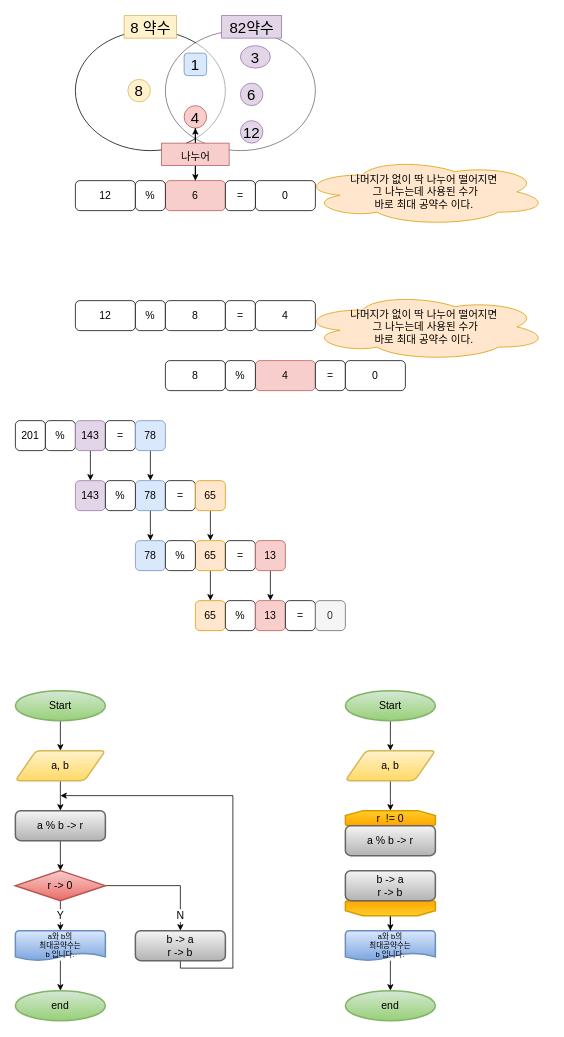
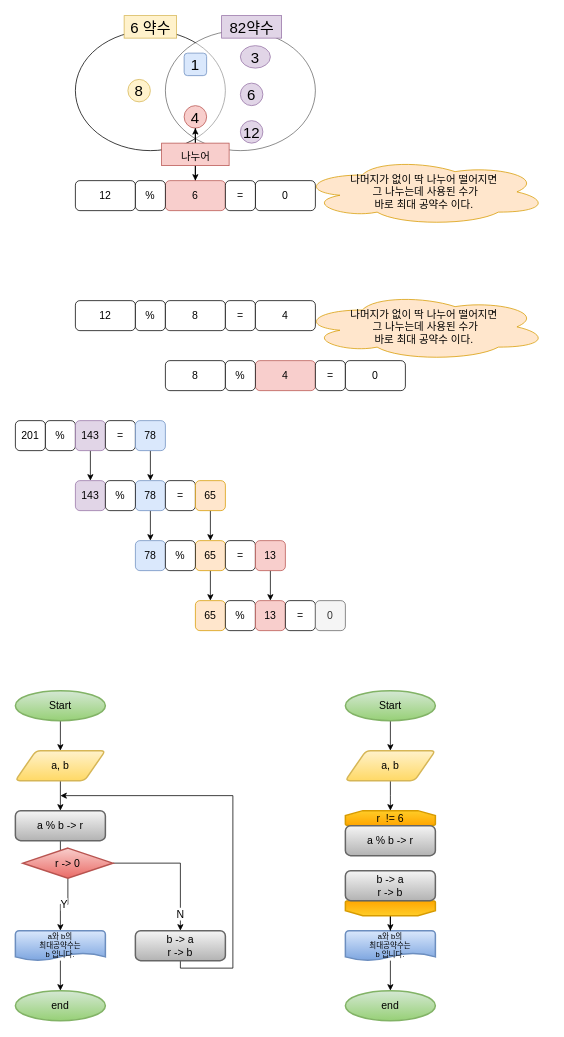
- <mxCell id="4" value="8 약수" style="text;html=1;align=center;verticalAlign=middle;resizable=0;points=[];autosize=1;strokeColor=#d6b656;fillColor=#fff2cc;fontSize=20;" vertex="1" parent="1"><mxGeometry x="165" y="20" width="70" height="30" as="geometry" /></mxCell>
+ <mxCell id="4" value="6 약수" style="text;html=1;align=center;verticalAlign=middle;resizable=0;points=[];autosize=1;strokeColor=#d6b656;fillColor=#fff2cc;fontSize=20;" vertex="1" parent="1"><mxGeometry x="165" y="20" width="70" height="30" as="geometry" /></mxCell>
- <mxCell id="79" value="r&amp;nbsp; != 0" style="strokeWidth=2;html=1;shape=mxgraph.flowchart.loop_limit;whiteSpace=wrap;fontSize=14;fillColor=#ffcd28;gradientColor=#ffa500;strokeColor=#d79b00;" vertex="1" parent="1"><mxGeometry x="460" y="1080" width="120" height="20" as="geometry" /></mxCell>
+ <mxCell id="79" value="r&amp;nbsp; != 6" style="strokeWidth=2;html=1;shape=mxgraph.flowchart.loop_limit;whiteSpace=wrap;fontSize=14;fillColor=#ffcd28;gradientColor=#ffa500;strokeColor=#d79b00;" vertex="1" parent="1"><mxGeometry x="460" y="1080" width="120" height="20" as="geometry" /></mxCell>
- <mxCell id="66" value="r -&amp;gt; 0" style="strokeWidth=2;html=1;shape=mxgraph.flowchart.decision;whiteSpace=wrap;fontSize=14;fillColor=#f8cecc;gradientColor=#ea6b66;strokeColor=#b85450;" vertex="1" parent="1"><mxGeometry x="20" y="1160" width="120" height="40" as="geometry" /></mxCell>
+ <mxCell id="66" value="r -&amp;gt; 0" style="strokeWidth=2;html=1;shape=mxgraph.flowchart.decision;whiteSpace=wrap;fontSize=14;fillColor=#f8cecc;gradientColor=#ea6b66;strokeColor=#b85450;" vertex="1" parent="1"><mxGeometry x="30" y="1130" width="120" height="40" as="geometry" /></mxCell>
